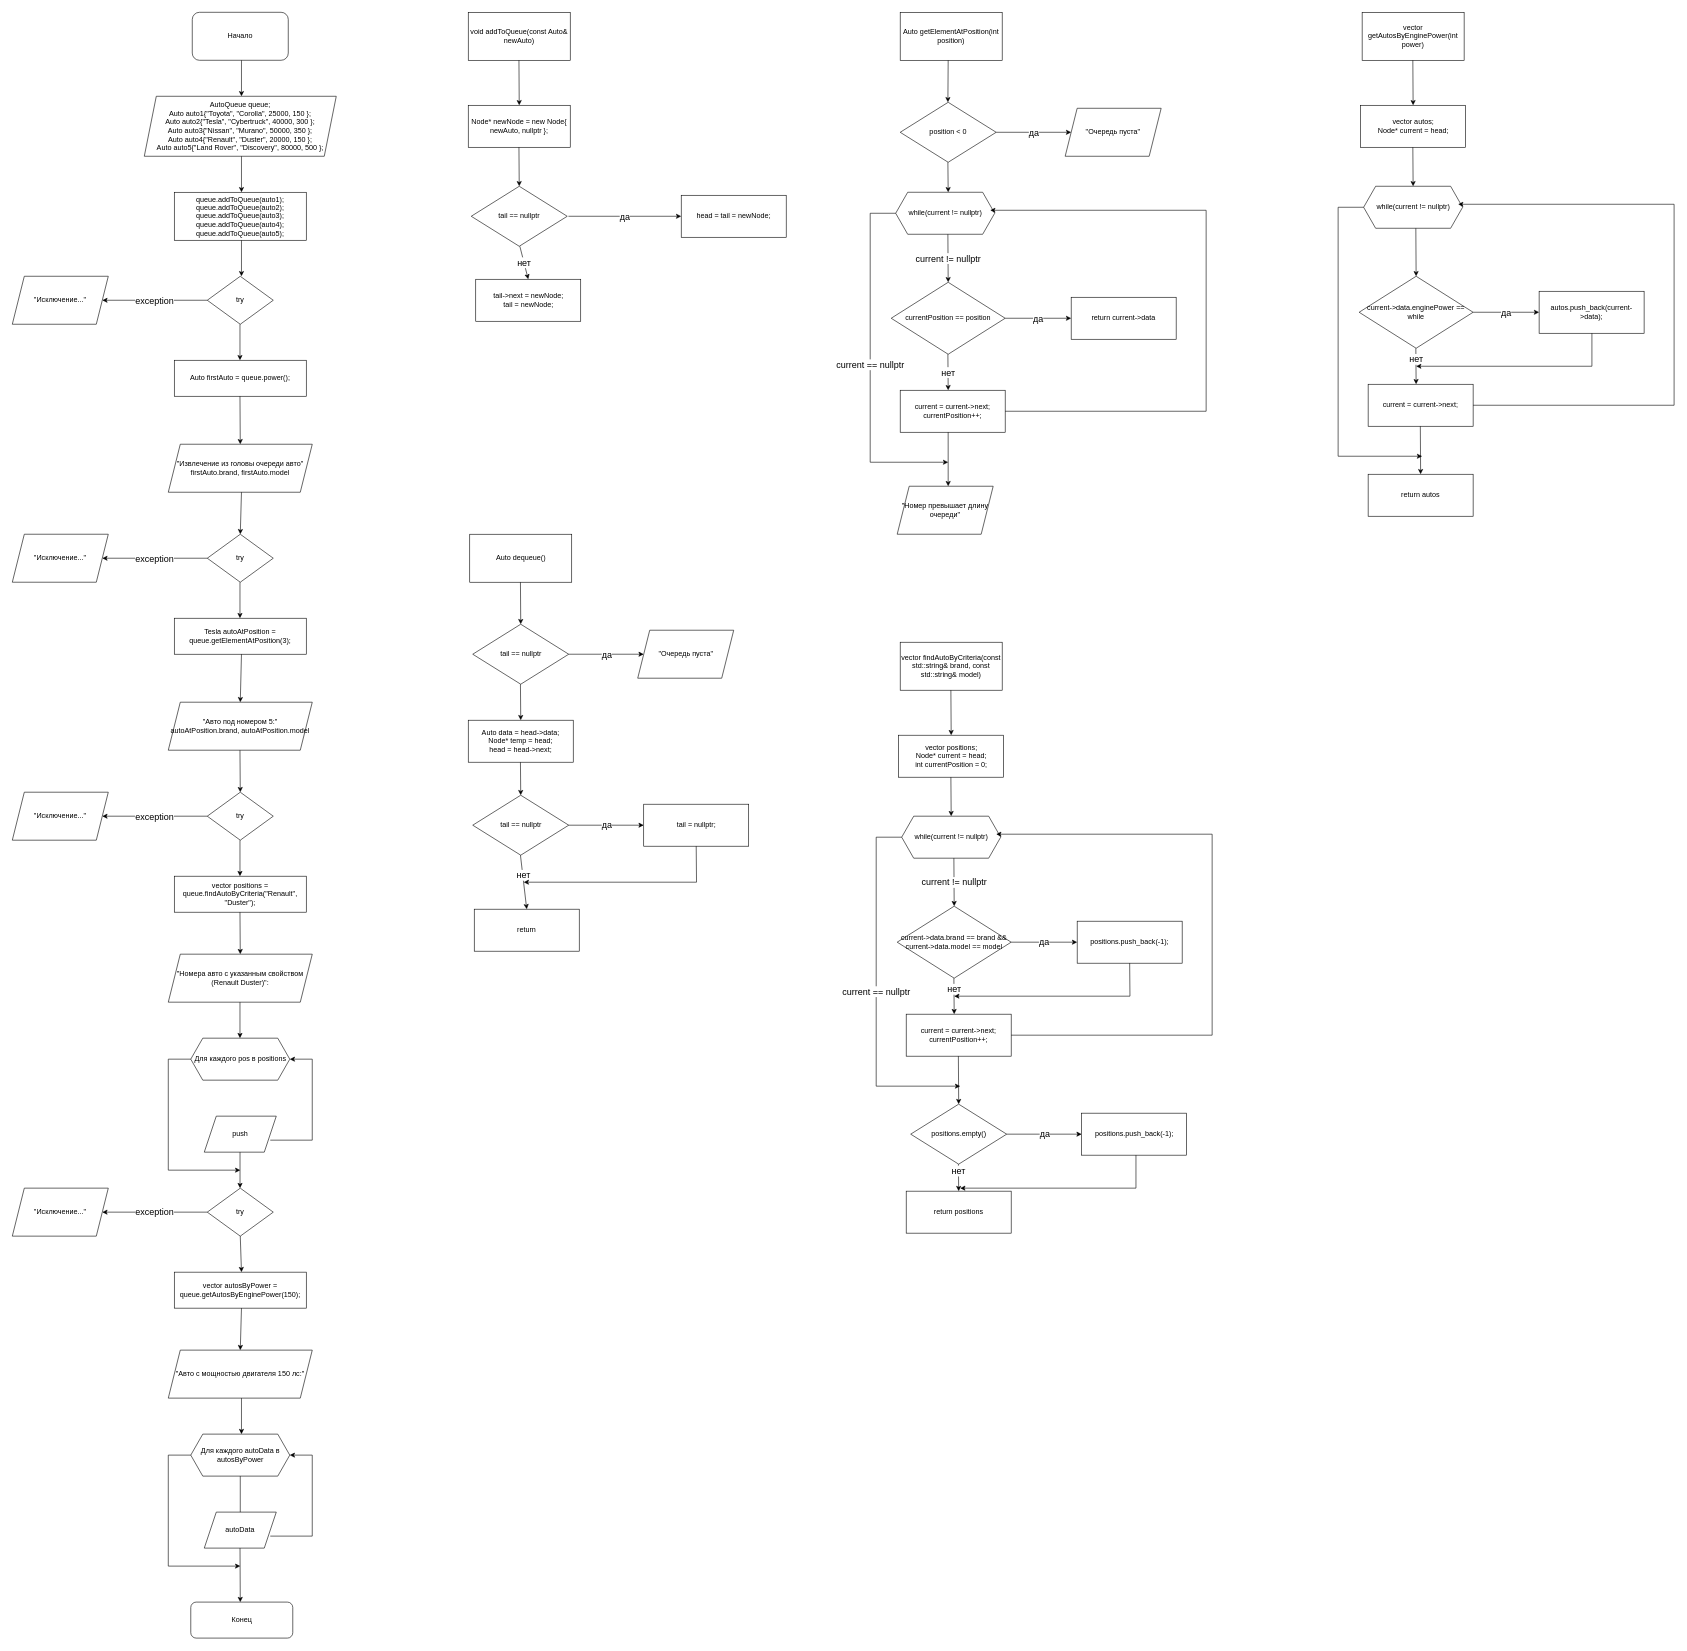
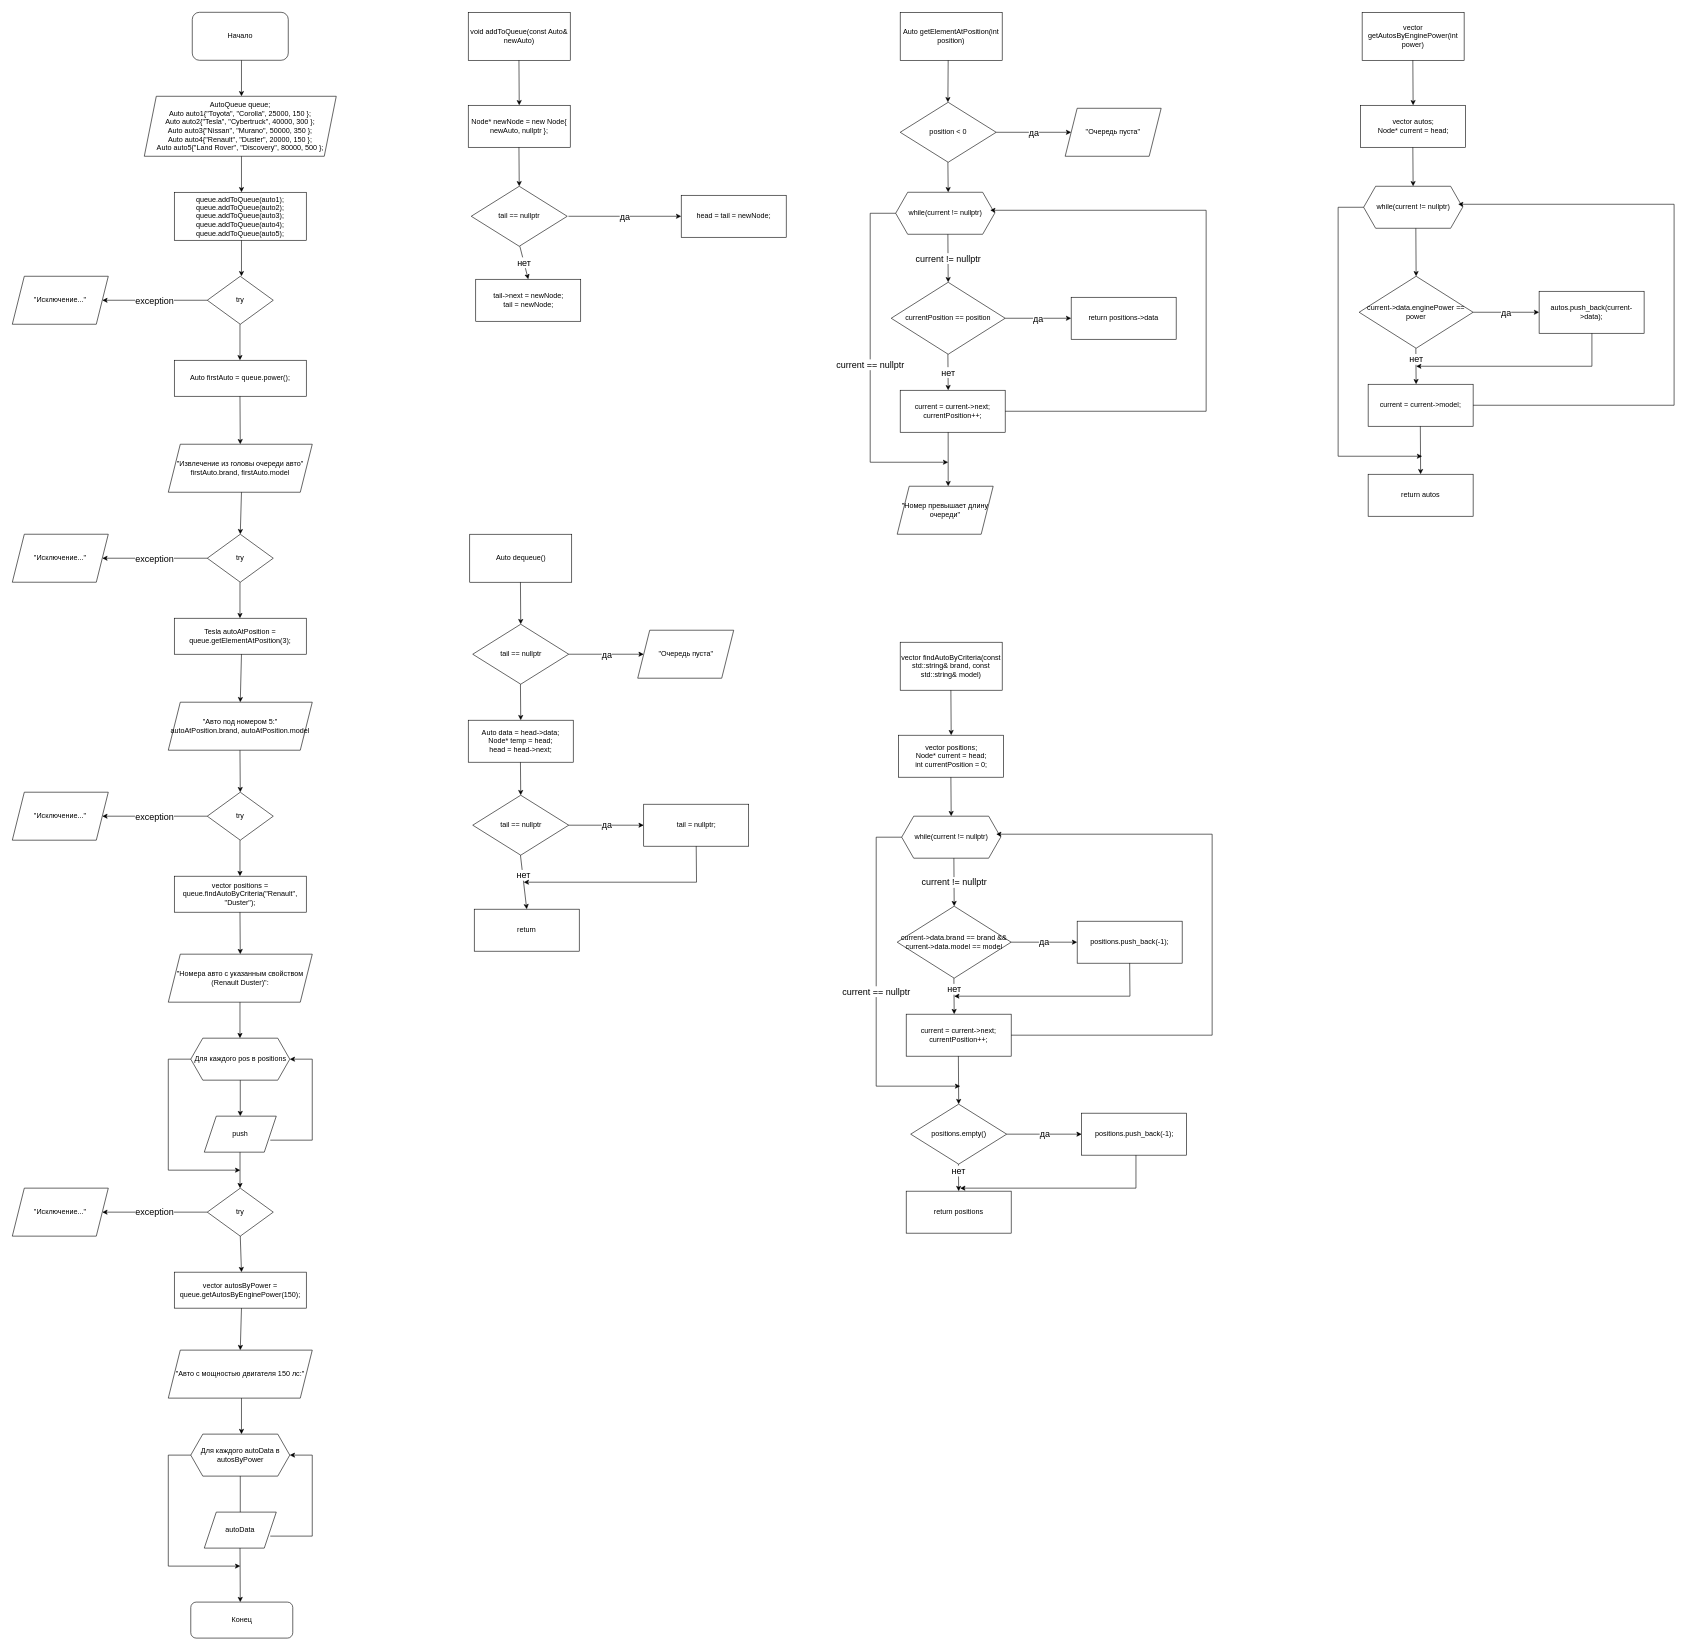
- <mxCell id="115" value="current-&gt;data.enginePower == while" style="rhombus;whiteSpace=wrap;html=1;" parent="1" vertex="1"><mxGeometry x="2265" y="460" width="190" height="120" as="geometry" /></mxCell>
+ <mxCell id="115" value="current-&gt;data.enginePower == power" style="rhombus;whiteSpace=wrap;html=1;" parent="1" vertex="1"><mxGeometry x="2265" y="460" width="190" height="120" as="geometry" /></mxCell>
- <mxCell id="102" value="return current-&amp;gt;data" style="rounded=0;whiteSpace=wrap;html=1;" parent="1" vertex="1"><mxGeometry x="1785" y="495" width="175" height="70" as="geometry" /></mxCell>
+ <mxCell id="102" value="return positions-&amp;gt;data" style="rounded=0;whiteSpace=wrap;html=1;" parent="1" vertex="1"><mxGeometry x="1785" y="495" width="175" height="70" as="geometry" /></mxCell>
- <mxCell id="118" value="current = current-&gt;next;" style="rounded=0;whiteSpace=wrap;html=1;" parent="1" vertex="1"><mxGeometry x="2280" y="640" width="175" height="70" as="geometry" /></mxCell>
+ <mxCell id="118" value="current = current-&gt;model;" style="rounded=0;whiteSpace=wrap;html=1;" parent="1" vertex="1"><mxGeometry x="2280" y="640" width="175" height="70" as="geometry" /></mxCell>
+ <mxCell id="23" value="" style="endArrow=classic;html=1;rounded=0;entryX=0.5;entryY=0;entryDx=0;entryDy=0;entryPerimeter=0;" parent="1" source="20" target="21" edge="1"><mxGeometry width="50" height="50" relative="1" as="geometry"><mxPoint x="280" y="1870" as="sourcePoint" /><mxPoint x="330" y="1820" as="targetPoint" /></mxGeometry></mxCell>
